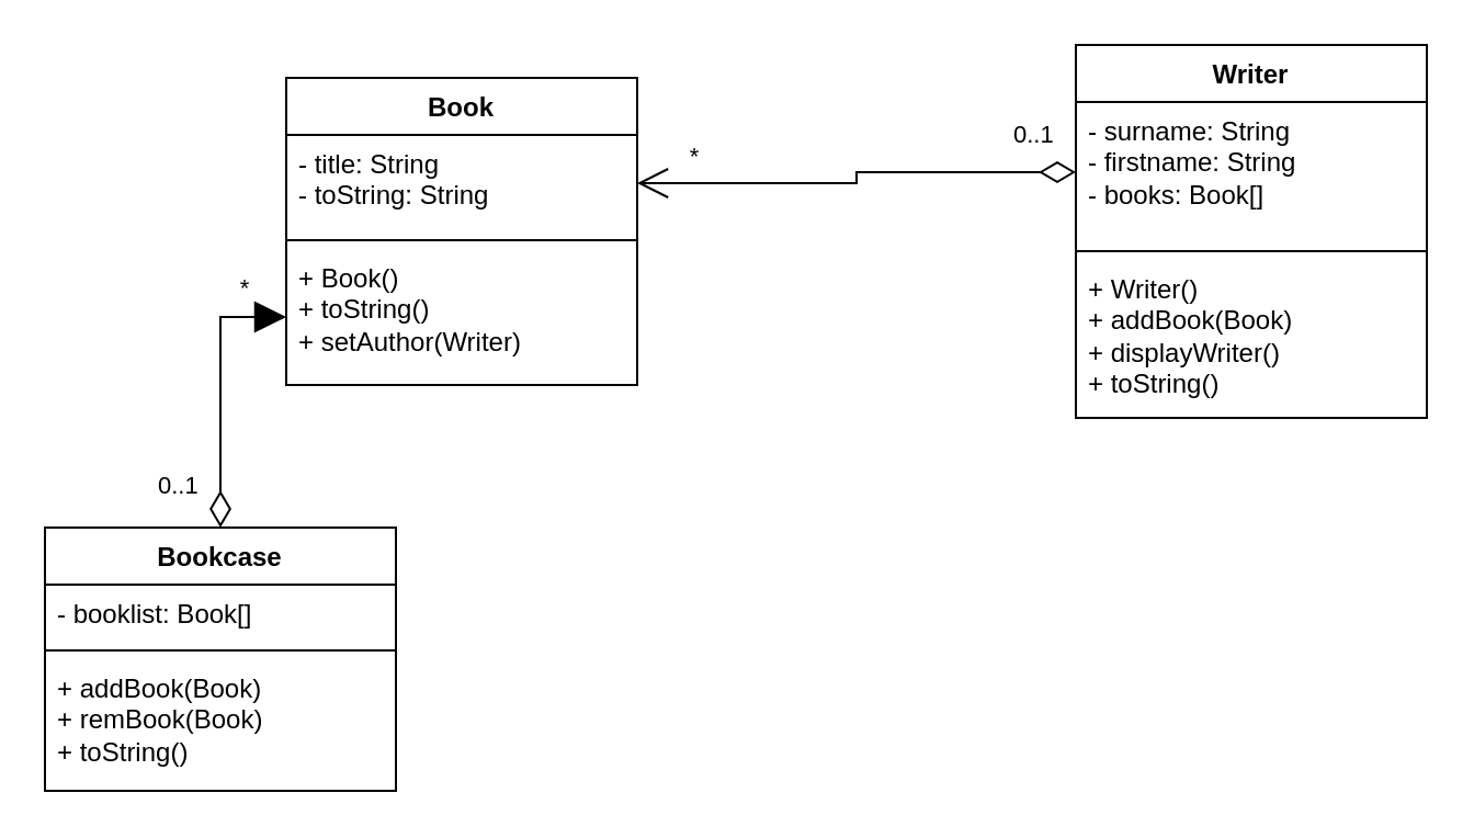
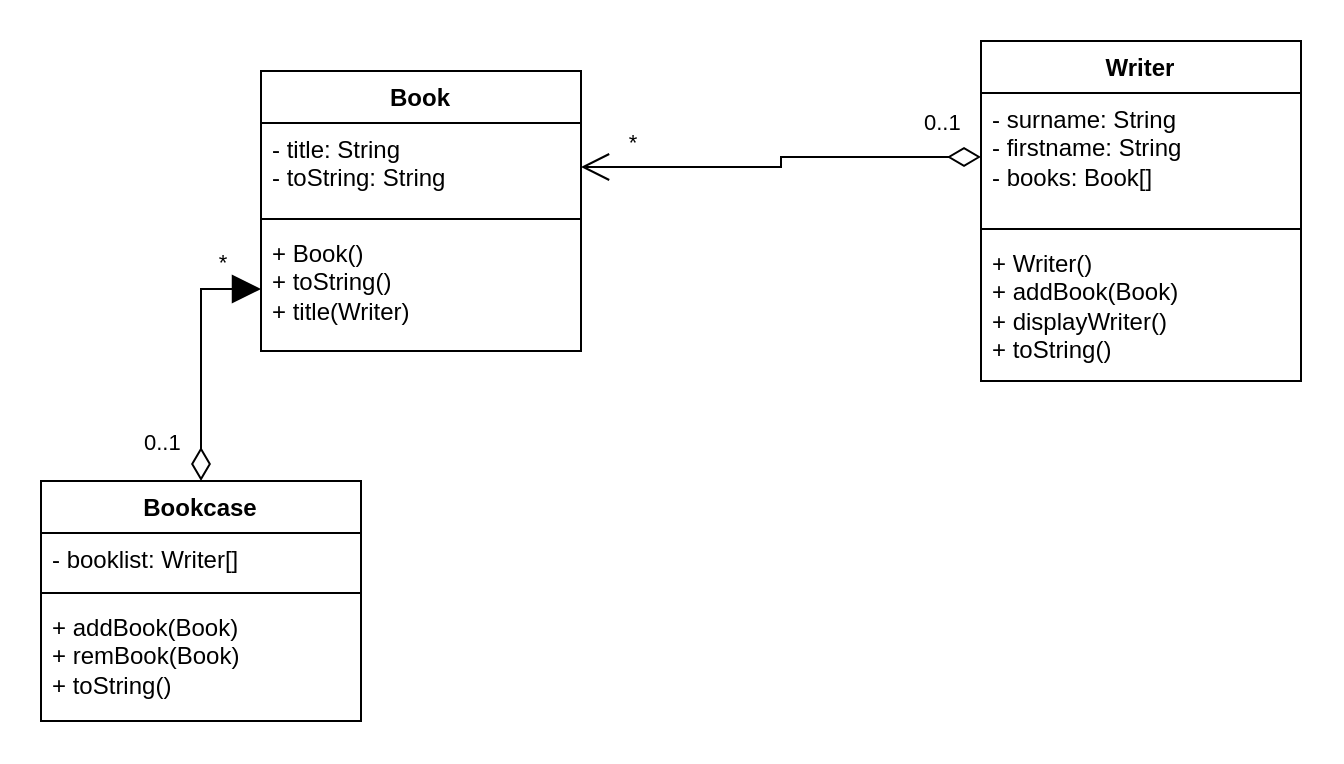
- <mxCell id="5" value="&lt;div&gt;+ Book()&lt;/div&gt;&lt;div&gt;+ toString()&lt;br&gt;&lt;/div&gt;&lt;div&gt;+ setAuthor(Writer)&lt;br&gt;&lt;/div&gt;" style="text;strokeColor=none;fillColor=none;align=left;verticalAlign=top;spacingLeft=4;spacingRight=4;overflow=hidden;rotatable=0;points=[[0,0.5],[1,0.5]];portConstraint=eastwest;whiteSpace=wrap;html=1;" parent="2" vertex="1"><mxGeometry y="78" width="160" height="62" as="geometry" /></mxCell>
+ <mxCell id="5" value="&lt;div&gt;+ Book()&lt;/div&gt;&lt;div&gt;+ toString()&lt;br&gt;&lt;/div&gt;&lt;div&gt;+ title(Writer)&lt;br&gt;&lt;/div&gt;" style="text;strokeColor=none;fillColor=none;align=left;verticalAlign=top;spacingLeft=4;spacingRight=4;overflow=hidden;rotatable=0;points=[[0,0.5],[1,0.5]];portConstraint=eastwest;whiteSpace=wrap;html=1;" parent="2" vertex="1"><mxGeometry y="78" width="160" height="62" as="geometry" /></mxCell>
- <mxCell id="13" value="- booklist: Book[]" style="text;strokeColor=none;fillColor=none;align=left;verticalAlign=top;spacingLeft=4;spacingRight=4;overflow=hidden;rotatable=0;points=[[0,0.5],[1,0.5]];portConstraint=eastwest;whiteSpace=wrap;html=1;" vertex="1" parent="12"><mxGeometry y="26" width="160" height="26" as="geometry" /></mxCell>
+ <mxCell id="13" value="- booklist: Writer[]" style="text;strokeColor=none;fillColor=none;align=left;verticalAlign=top;spacingLeft=4;spacingRight=4;overflow=hidden;rotatable=0;points=[[0,0.5],[1,0.5]];portConstraint=eastwest;whiteSpace=wrap;html=1;" vertex="1" parent="12"><mxGeometry y="26" width="160" height="26" as="geometry" /></mxCell>
